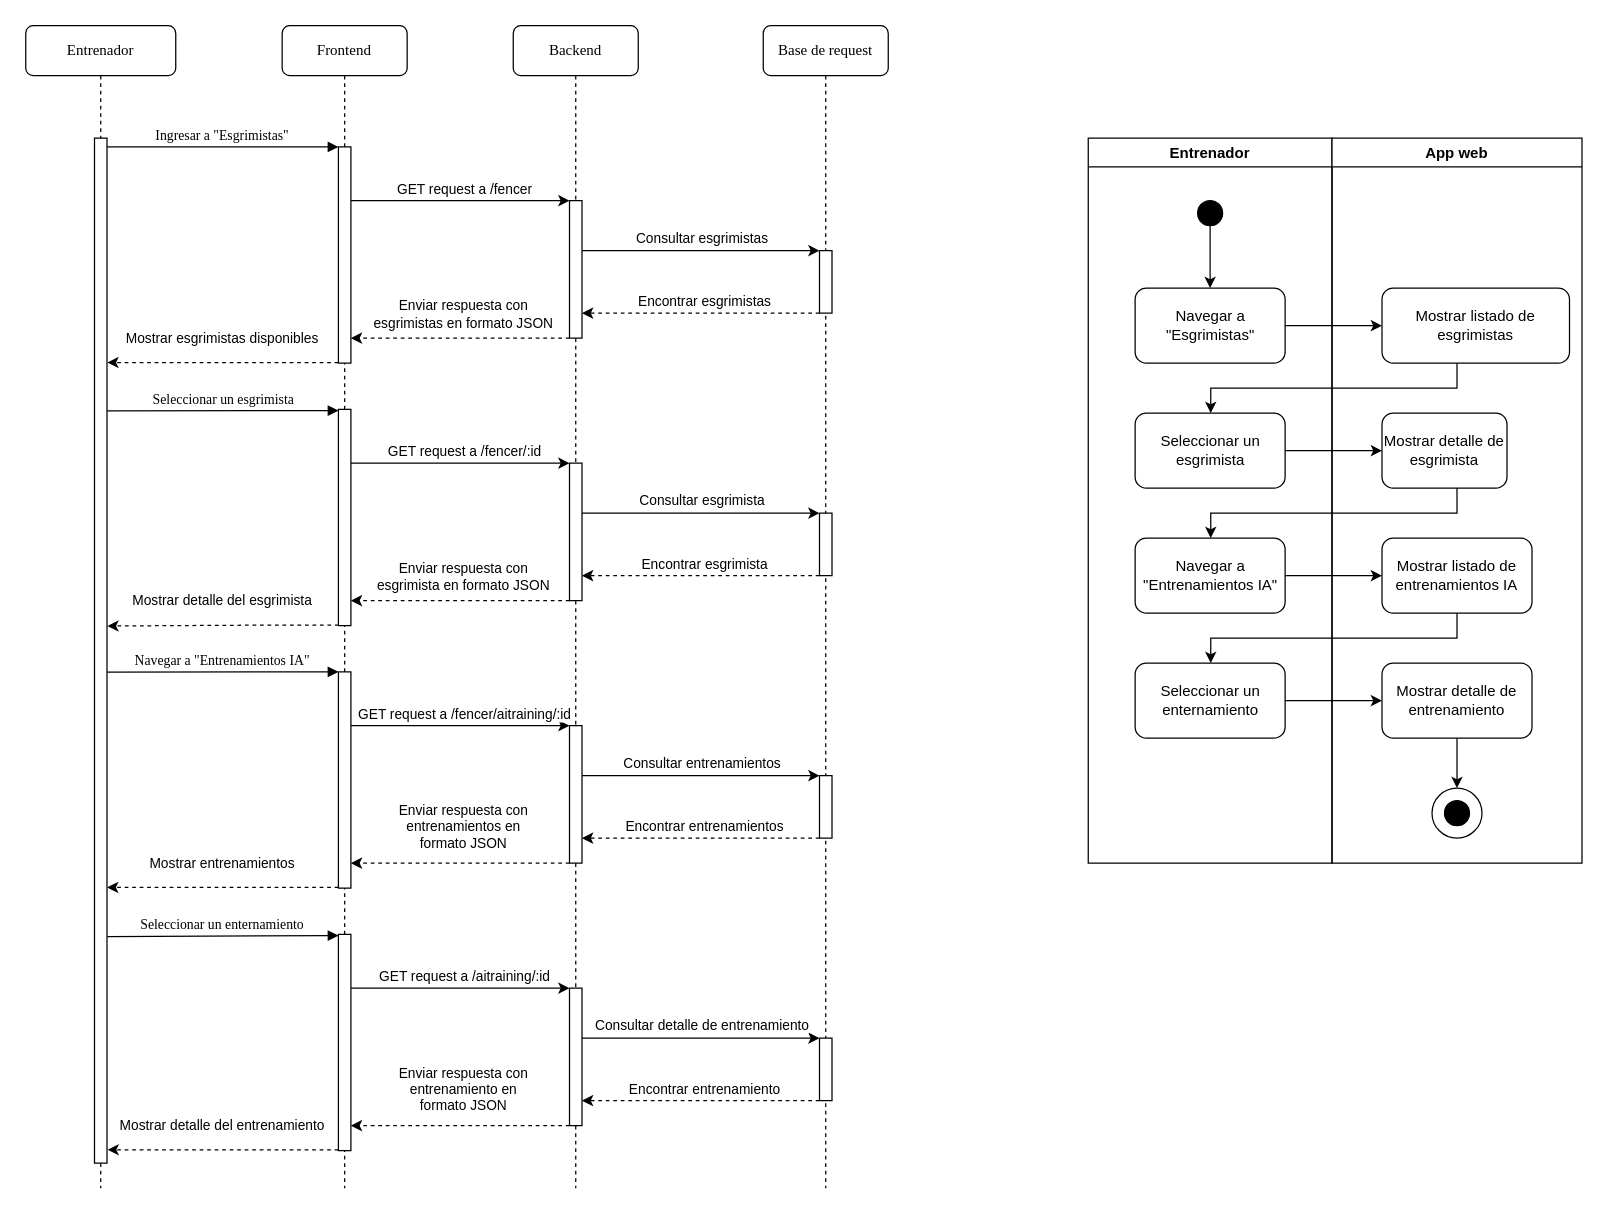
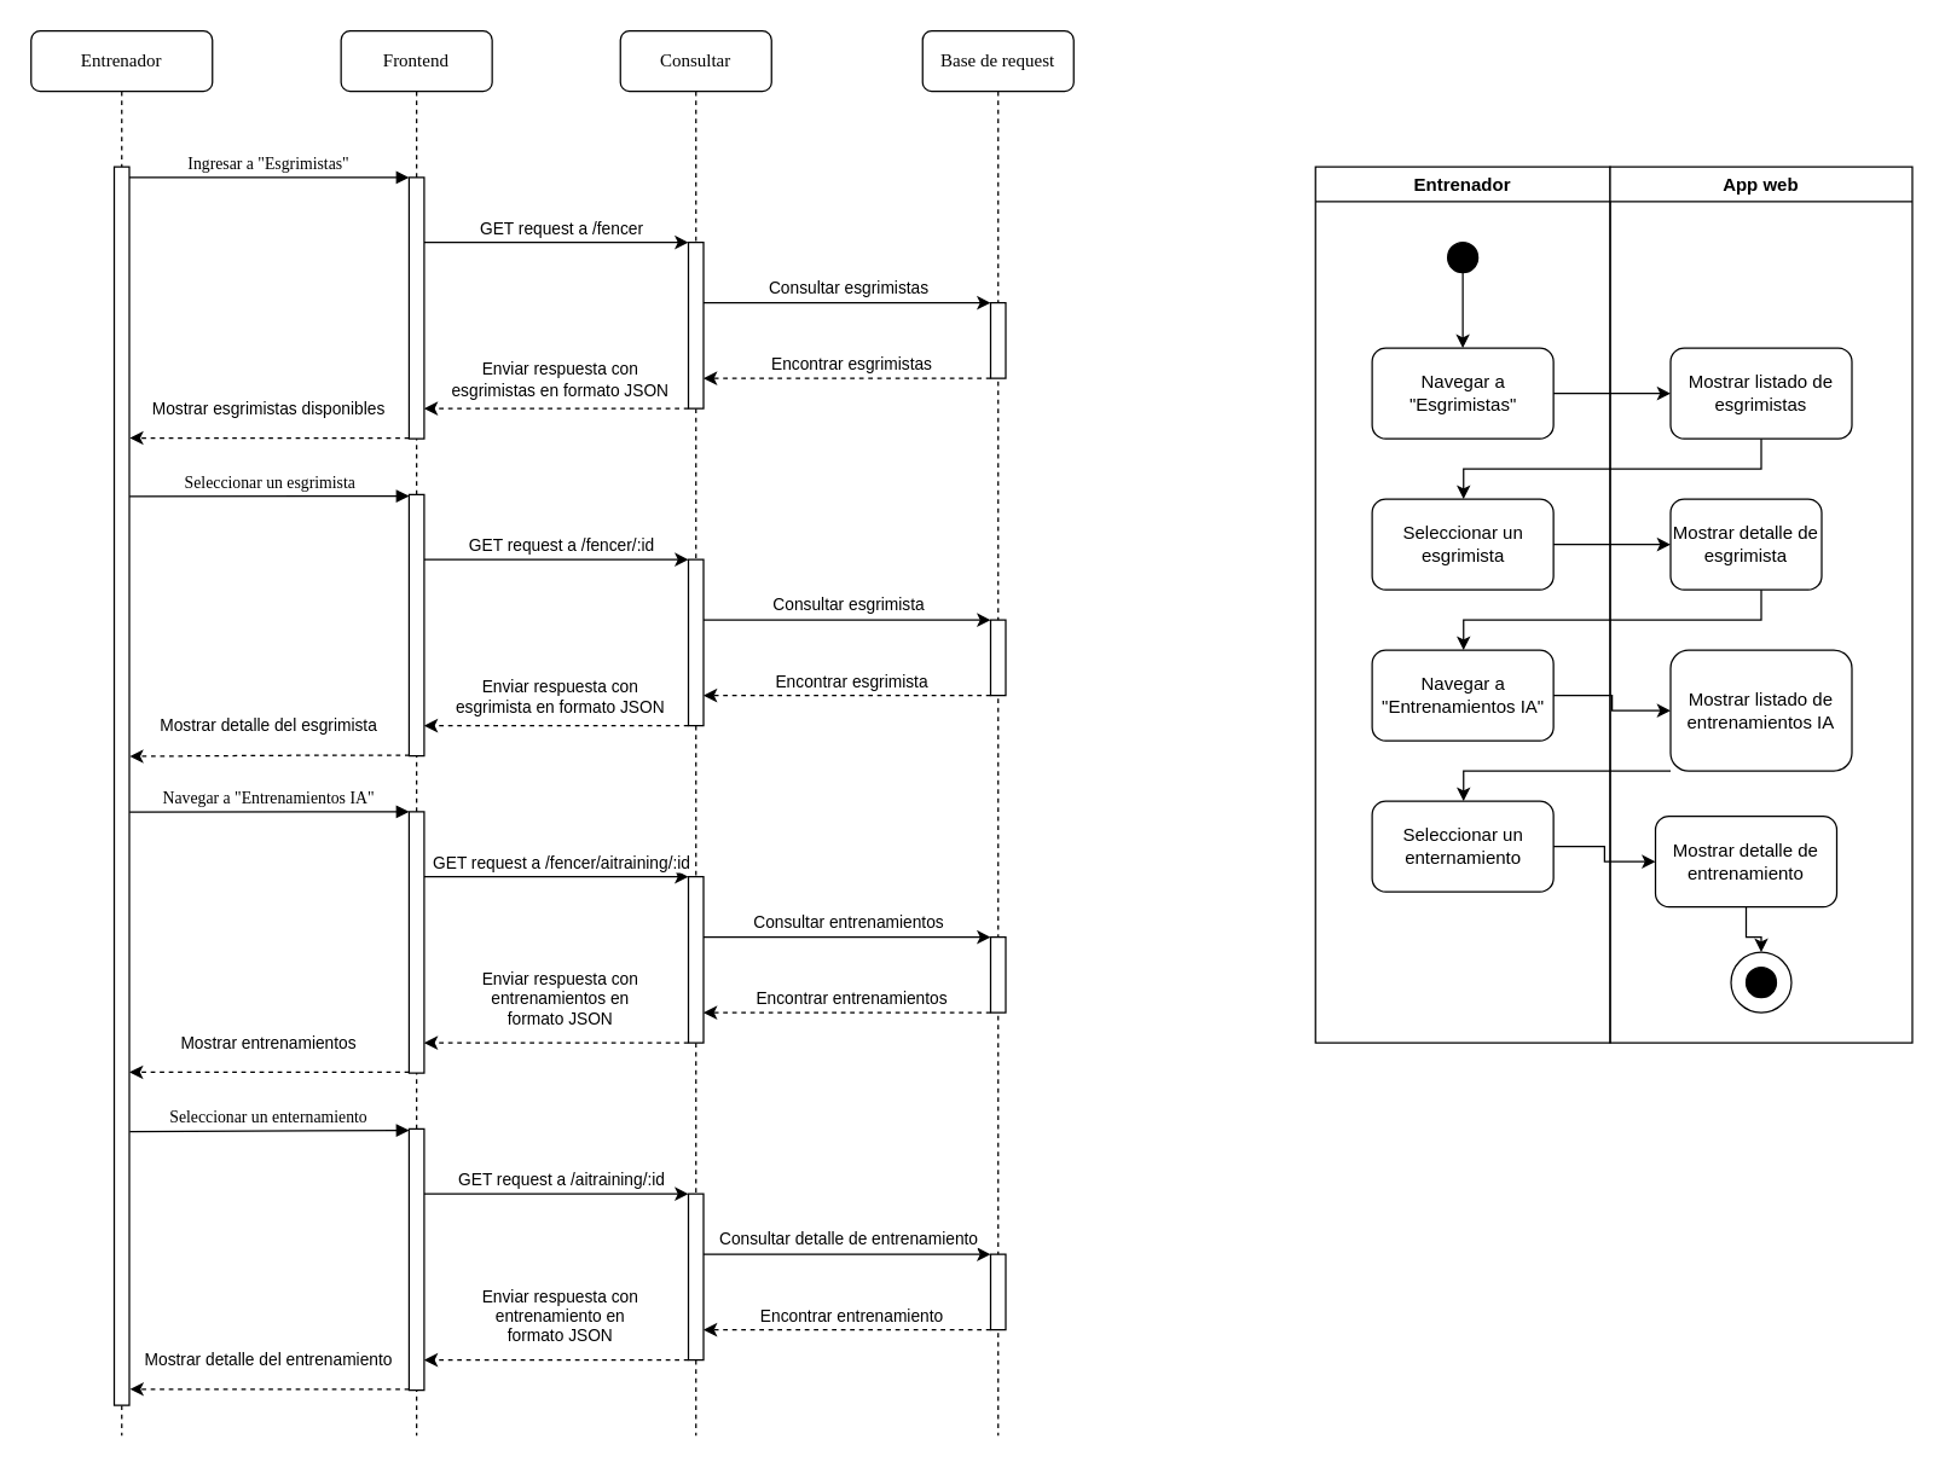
- <mxCell id="2" value="Backend" style="shape=umlLifeline;perimeter=lifelinePerimeter;whiteSpace=wrap;html=1;container=0;collapsible=0;recursiveResize=0;outlineConnect=0;rounded=1;shadow=0;comic=0;labelBackgroundColor=none;strokeWidth=1;fontFamily=Verdana;fontSize=12;align=center;" parent="1" vertex="1"><mxGeometry x="410" y="20" width="100" height="930" as="geometry" /></mxCell>
+ <mxCell id="2" value="Consultar" style="shape=umlLifeline;perimeter=lifelinePerimeter;whiteSpace=wrap;html=1;container=0;collapsible=0;recursiveResize=0;outlineConnect=0;rounded=1;shadow=0;comic=0;labelBackgroundColor=none;strokeWidth=1;fontFamily=Verdana;fontSize=12;align=center;" parent="1" vertex="1"><mxGeometry x="410" y="20" width="100" height="930" as="geometry" /></mxCell>
- <mxCell id="71" value="Mostrar listado de esgrimistas" style="rounded=1;whiteSpace=wrap;html=1;" parent="70" vertex="1"><mxGeometry x="40" y="120" width="150" height="60" as="geometry" /></mxCell>
+ <mxCell id="71" value="Mostrar listado de esgrimistas" style="rounded=1;whiteSpace=wrap;html=1;" parent="70" vertex="1"><mxGeometry x="40" y="120" width="120" height="60" as="geometry" /></mxCell>
- <mxCell id="73" value="Mostrar listado de entrenamientos IA" style="rounded=1;whiteSpace=wrap;html=1;" parent="70" vertex="1"><mxGeometry x="40" y="320" width="120" height="60" as="geometry" /></mxCell>
+ <mxCell id="73" value="Mostrar listado de entrenamientos IA" style="rounded=1;whiteSpace=wrap;html=1;" parent="70" vertex="1"><mxGeometry x="40" y="320" width="120" height="80" as="geometry" /></mxCell>
- <mxCell id="75" value="Mostrar detalle de entrenamiento" style="rounded=1;whiteSpace=wrap;html=1;" parent="70" vertex="1"><mxGeometry x="40" y="420" width="120" height="60" as="geometry" /></mxCell>
+ <mxCell id="75" value="Mostrar detalle de entrenamiento" style="rounded=1;whiteSpace=wrap;html=1;" parent="70" vertex="1"><mxGeometry x="30" y="430" width="120" height="60" as="geometry" /></mxCell>
